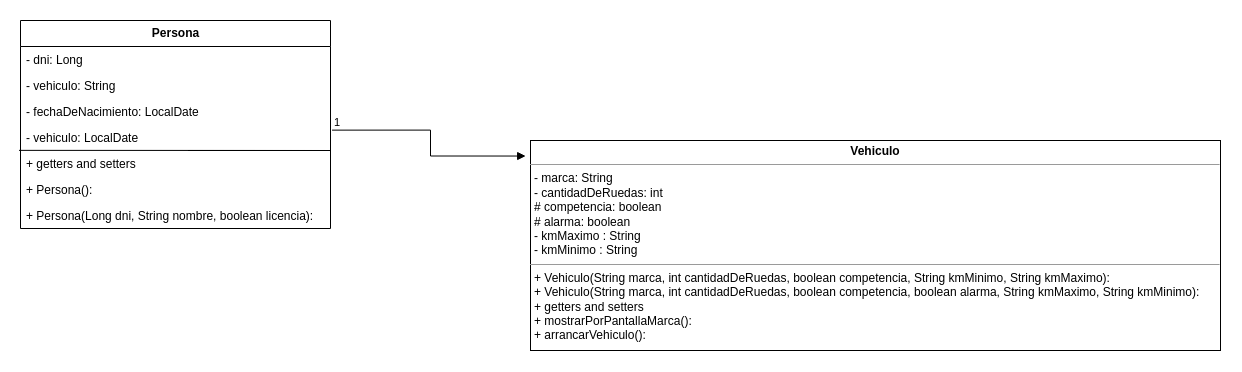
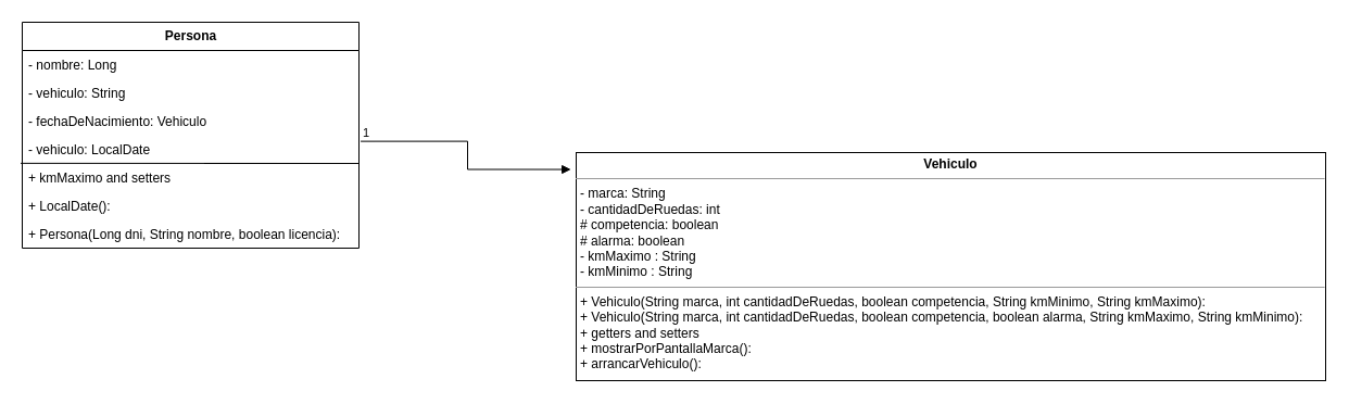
- <mxCell id="3" value="- dni: Long" style="text;strokeColor=none;fillColor=none;align=left;verticalAlign=top;spacingLeft=4;spacingRight=4;overflow=hidden;rotatable=0;points=[[0,0.5],[1,0.5]];portConstraint=eastwest;whiteSpace=wrap;html=1;" vertex="1" parent="2"><mxGeometry y="26" width="310" height="26" as="geometry" /></mxCell>
+ <mxCell id="3" value="- nombre: Long" style="text;strokeColor=none;fillColor=none;align=left;verticalAlign=top;spacingLeft=4;spacingRight=4;overflow=hidden;rotatable=0;points=[[0,0.5],[1,0.5]];portConstraint=eastwest;whiteSpace=wrap;html=1;" vertex="1" parent="2"><mxGeometry y="26" width="310" height="26" as="geometry" /></mxCell>
- <mxCell id="5" value="- fechaDeNacimiento: LocalDate" style="text;strokeColor=none;fillColor=none;align=left;verticalAlign=top;spacingLeft=4;spacingRight=4;overflow=hidden;rotatable=0;points=[[0,0.5],[1,0.5]];portConstraint=eastwest;whiteSpace=wrap;html=1;" vertex="1" parent="2"><mxGeometry y="78" width="310" height="26" as="geometry" /></mxCell>
+ <mxCell id="5" value="- fechaDeNacimiento: Vehiculo" style="text;strokeColor=none;fillColor=none;align=left;verticalAlign=top;spacingLeft=4;spacingRight=4;overflow=hidden;rotatable=0;points=[[0,0.5],[1,0.5]];portConstraint=eastwest;whiteSpace=wrap;html=1;" vertex="1" parent="2"><mxGeometry y="78" width="310" height="26" as="geometry" /></mxCell>
- <mxCell id="7" value="+ getters and setters" style="text;strokeColor=none;fillColor=none;align=left;verticalAlign=top;spacingLeft=4;spacingRight=4;overflow=hidden;rotatable=0;points=[[0,0.5],[1,0.5]];portConstraint=eastwest;whiteSpace=wrap;html=1;" vertex="1" parent="2"><mxGeometry y="130" width="310" height="26" as="geometry" /></mxCell>
+ <mxCell id="7" value="+ kmMaximo and setters" style="text;strokeColor=none;fillColor=none;align=left;verticalAlign=top;spacingLeft=4;spacingRight=4;overflow=hidden;rotatable=0;points=[[0,0.5],[1,0.5]];portConstraint=eastwest;whiteSpace=wrap;html=1;" vertex="1" parent="2"><mxGeometry y="130" width="310" height="26" as="geometry" /></mxCell>
- <mxCell id="8" value="+ Persona():" style="text;strokeColor=none;fillColor=none;align=left;verticalAlign=top;spacingLeft=4;spacingRight=4;overflow=hidden;rotatable=0;points=[[0,0.5],[1,0.5]];portConstraint=eastwest;whiteSpace=wrap;html=1;" vertex="1" parent="2"><mxGeometry y="156" width="310" height="26" as="geometry" /></mxCell>
+ <mxCell id="8" value="+ LocalDate():" style="text;strokeColor=none;fillColor=none;align=left;verticalAlign=top;spacingLeft=4;spacingRight=4;overflow=hidden;rotatable=0;points=[[0,0.5],[1,0.5]];portConstraint=eastwest;whiteSpace=wrap;html=1;" vertex="1" parent="2"><mxGeometry y="156" width="310" height="26" as="geometry" /></mxCell>
